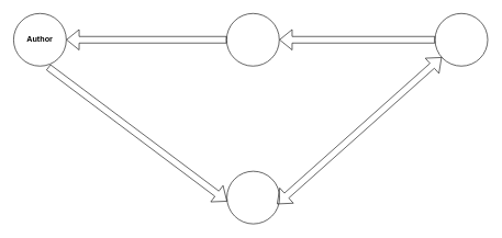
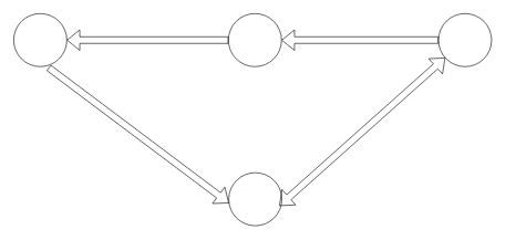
- <mxCell id="10" value="Author" style="text;html=1;strokeColor=none;fillColor=none;align=center;verticalAlign=middle;whiteSpace=wrap;rounded=0;fontStyle=1" vertex="1" parent="8"><mxGeometry x="10" y="25" width="60" height="30" as="geometry" /></mxCell>
